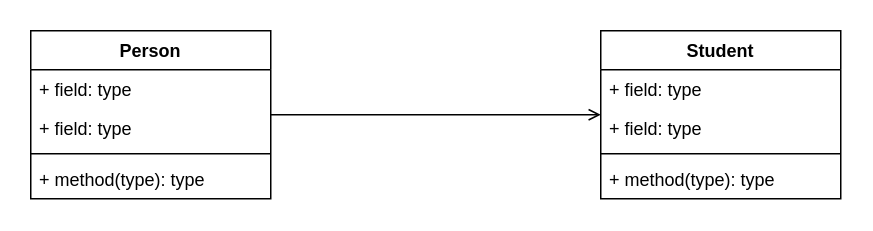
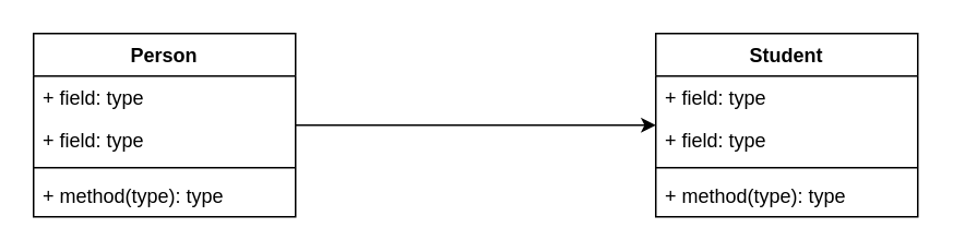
- <mxCell id="2" value="" style="edgeStyle=orthogonalEdgeStyle;rounded=0;orthogonalLoop=1;jettySize=auto;html=1;endArrow=open;" edge="1" parent="1" source="3" target="8"><mxGeometry relative="1" as="geometry" /></mxCell>
+ <mxCell id="2" value="" style="edgeStyle=orthogonalEdgeStyle;rounded=0;orthogonalLoop=1;jettySize=auto;html=1;" edge="1" parent="1" source="3" target="8"><mxGeometry relative="1" as="geometry" /></mxCell>
